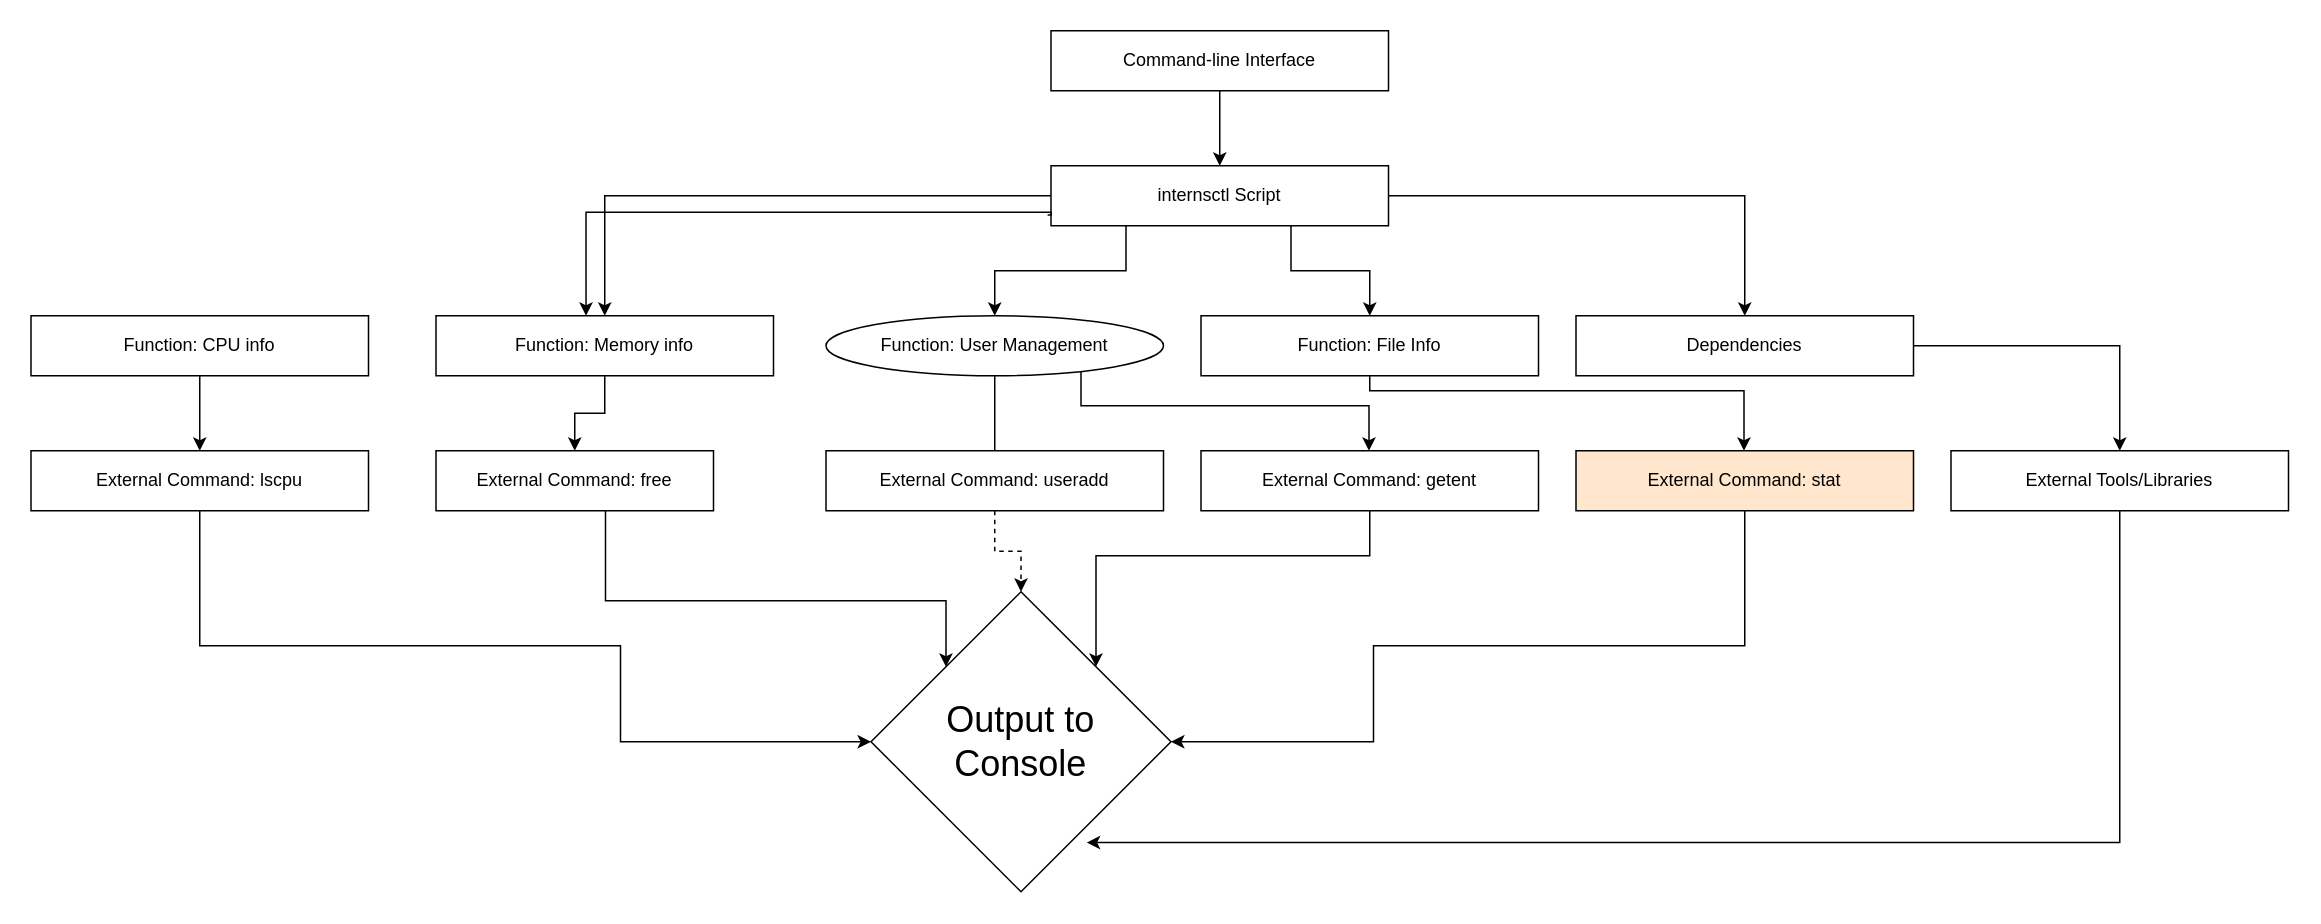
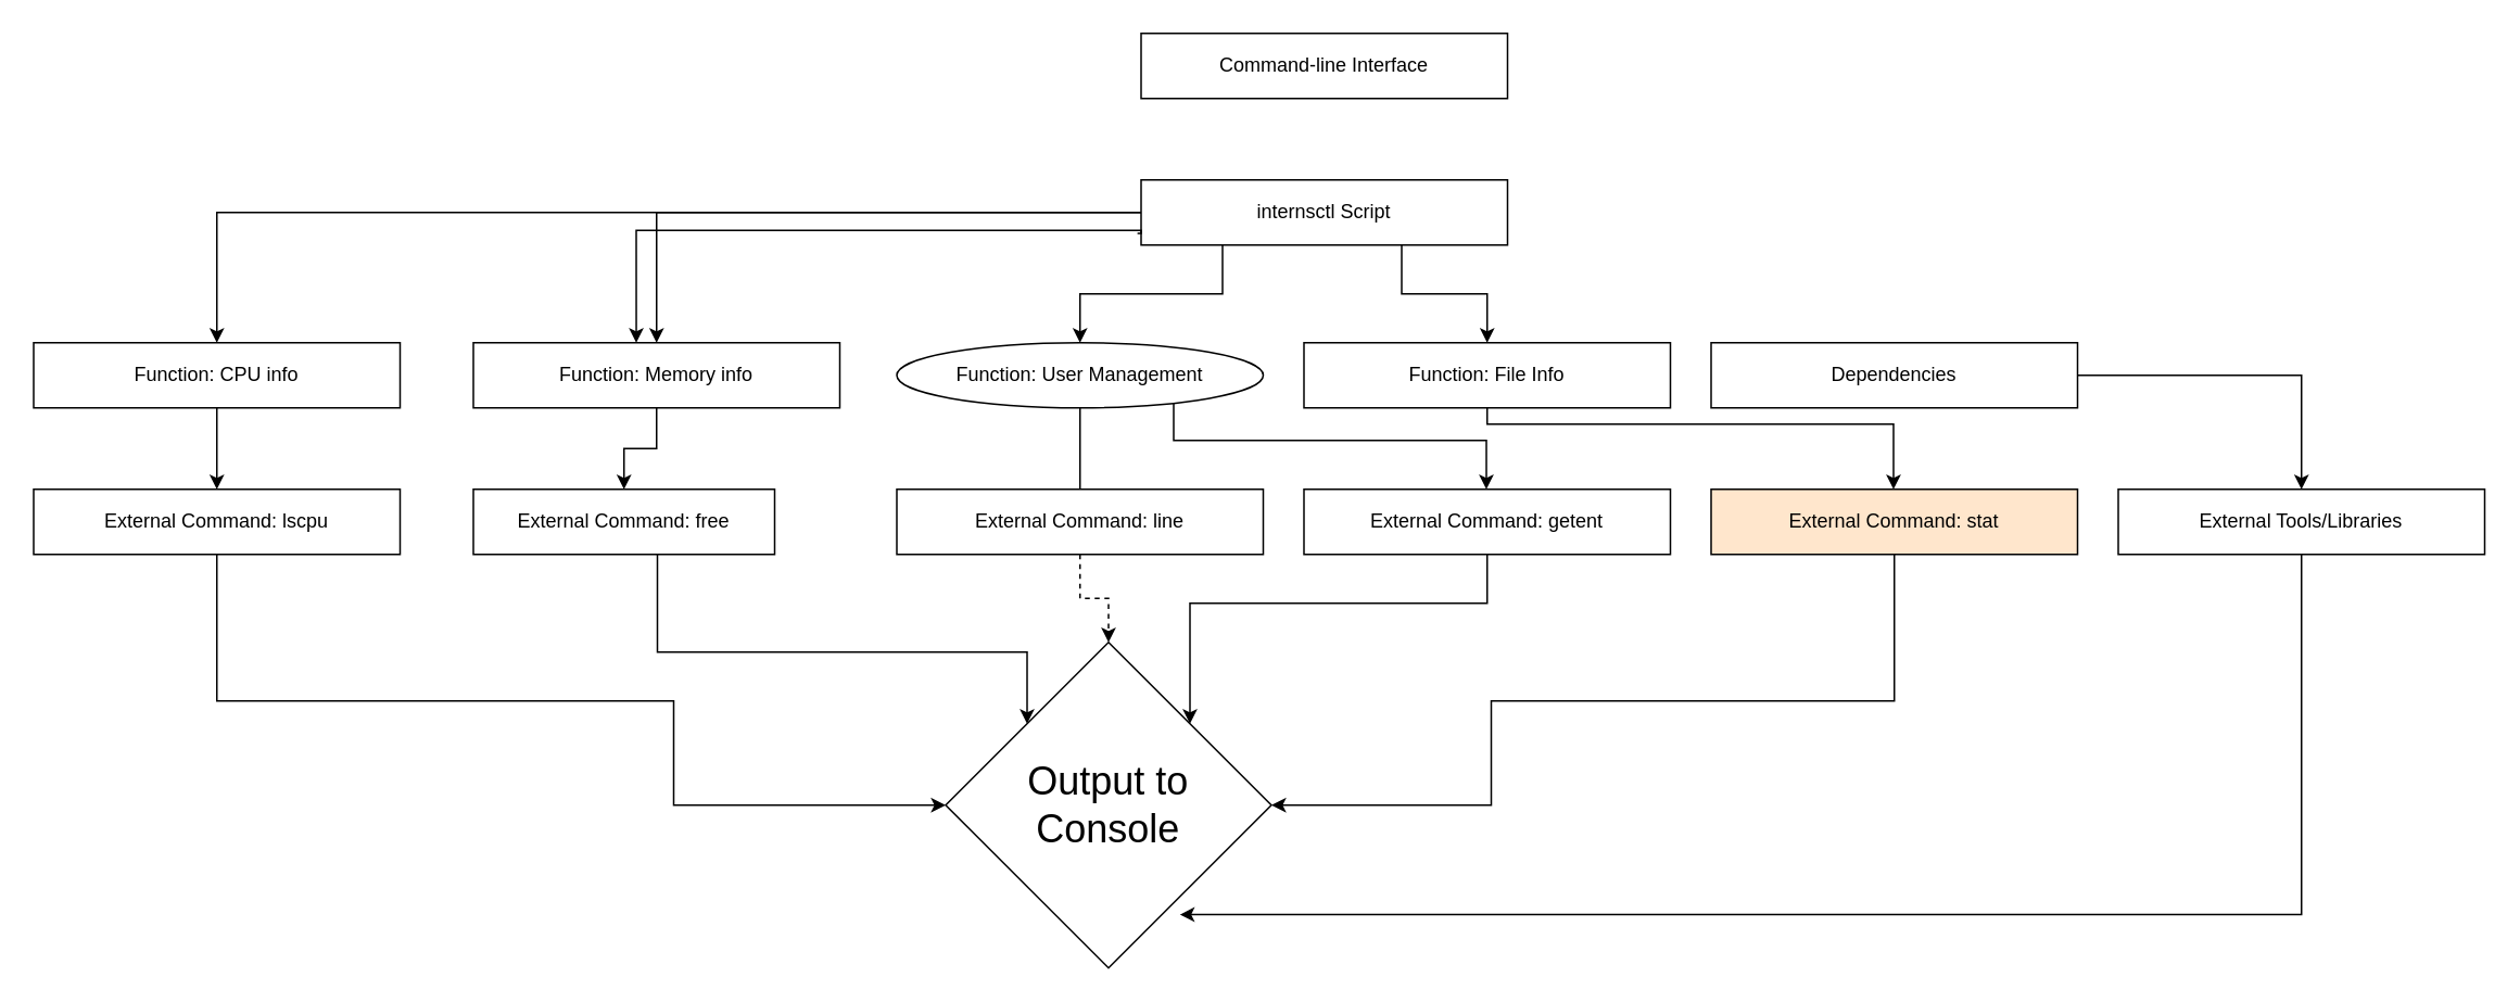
- <mxCell id="2" style="edgeStyle=orthogonalEdgeStyle;rounded=0;orthogonalLoop=1;jettySize=auto;html=1;entryX=0.5;entryY=0;entryDx=0;entryDy=0;" edge="1" parent="1" source="3" target="8"><mxGeometry relative="1" as="geometry" /></mxCell>
- <mxCell id="4" style="edgeStyle=orthogonalEdgeStyle;rounded=0;orthogonalLoop=1;jettySize=auto;html=1;" edge="1" parent="1" source="8" target="19"><mxGeometry relative="1" as="geometry" /></mxCell>
+ <mxCell id="4" style="edgeStyle=orthogonalEdgeStyle;rounded=0;orthogonalLoop=1;jettySize=auto;html=1;entryX=0.5;entryY=0;entryDx=0;entryDy=0;" edge="1" parent="1" source="8" target="10"><mxGeometry relative="1" as="geometry" /></mxCell>
- <mxCell id="24" value="External Command: useradd" style="rounded=0;whiteSpace=wrap;html=1;" vertex="1" parent="1"><mxGeometry x="550" y="300" width="225" height="40" as="geometry" /></mxCell>
+ <mxCell id="24" value="External Command: line" style="rounded=0;whiteSpace=wrap;html=1;" vertex="1" parent="1"><mxGeometry x="550" y="300" width="225" height="40" as="geometry" /></mxCell>
